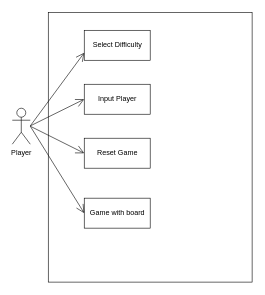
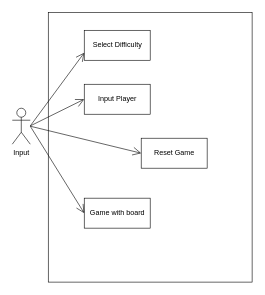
- <mxCell id="3" value="Player&lt;br&gt;" style="shape=umlActor;verticalLabelPosition=bottom;verticalAlign=top;html=1;" vertex="1" parent="1"><mxGeometry x="20" y="180" width="30" height="60" as="geometry" /></mxCell>
+ <mxCell id="3" value="Input&lt;br&gt;" style="shape=umlActor;verticalLabelPosition=bottom;verticalAlign=top;html=1;" vertex="1" parent="1"><mxGeometry x="20" y="180" width="30" height="60" as="geometry" /></mxCell>
- <mxCell id="5" value="Reset Game" style="html=1;" vertex="1" parent="1"><mxGeometry x="140" y="230" width="110" height="50" as="geometry" /></mxCell>
+ <mxCell id="5" value="Reset Game" style="html=1;" vertex="1" parent="1"><mxGeometry x="235" y="230" width="110" height="50" as="geometry" /></mxCell>
